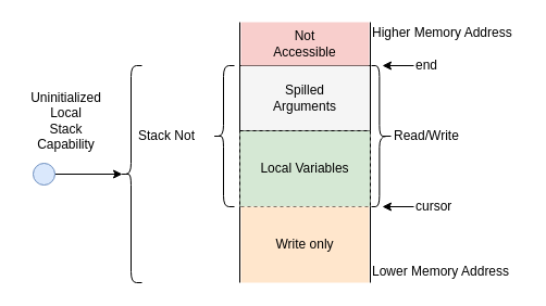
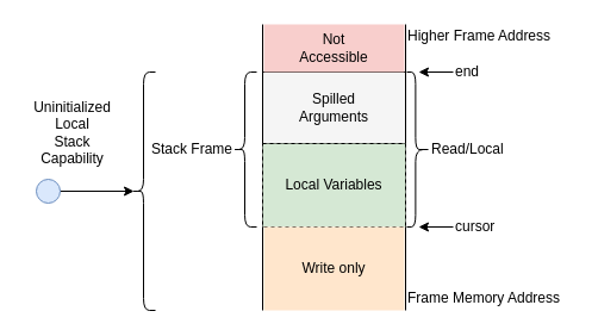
- <mxCell id="6" value="Higher Memory Address" style="text;html=1;resizable=0;points=[];autosize=1;align=left;verticalAlign=top;spacingTop=-4;" parent="1" vertex="1"><mxGeometry x="340" y="20" width="140" height="20" as="geometry" /></mxCell>
+ <mxCell id="6" value="Higher Frame Address" style="text;html=1;resizable=0;points=[];autosize=1;align=left;verticalAlign=top;spacingTop=-4;" parent="1" vertex="1"><mxGeometry x="340" y="20" width="140" height="20" as="geometry" /></mxCell>
- <mxCell id="9" value="Stack Not" style="text;html=1;resizable=0;points=[];autosize=1;align=left;verticalAlign=top;spacingTop=-4;" parent="1" vertex="1"><mxGeometry x="125" y="115" width="80" height="20" as="geometry" /></mxCell>
+ <mxCell id="9" value="Stack Frame" style="text;html=1;resizable=0;points=[];autosize=1;align=left;verticalAlign=top;spacingTop=-4;" parent="1" vertex="1"><mxGeometry x="125" y="115" width="80" height="20" as="geometry" /></mxCell>
- <mxCell id="15" value="Read/Write" style="text;html=1;resizable=0;points=[];autosize=1;align=left;verticalAlign=top;spacingTop=-4;" parent="1" vertex="1"><mxGeometry x="360" y="115" width="80" height="20" as="geometry" /></mxCell>
+ <mxCell id="15" value="Read/Local" style="text;html=1;resizable=0;points=[];autosize=1;align=left;verticalAlign=top;spacingTop=-4;" parent="1" vertex="1"><mxGeometry x="360" y="115" width="80" height="20" as="geometry" /></mxCell>
- <mxCell id="7" value="Lower Memory Address" style="text;html=1;resizable=0;points=[];autosize=1;align=left;verticalAlign=top;spacingTop=-4;" parent="1" vertex="1"><mxGeometry x="340" y="240" width="140" height="20" as="geometry" /></mxCell>
+ <mxCell id="7" value="Frame Memory Address" style="text;html=1;resizable=0;points=[];autosize=1;align=left;verticalAlign=top;spacingTop=-4;" parent="1" vertex="1"><mxGeometry x="340" y="240" width="140" height="20" as="geometry" /></mxCell>
